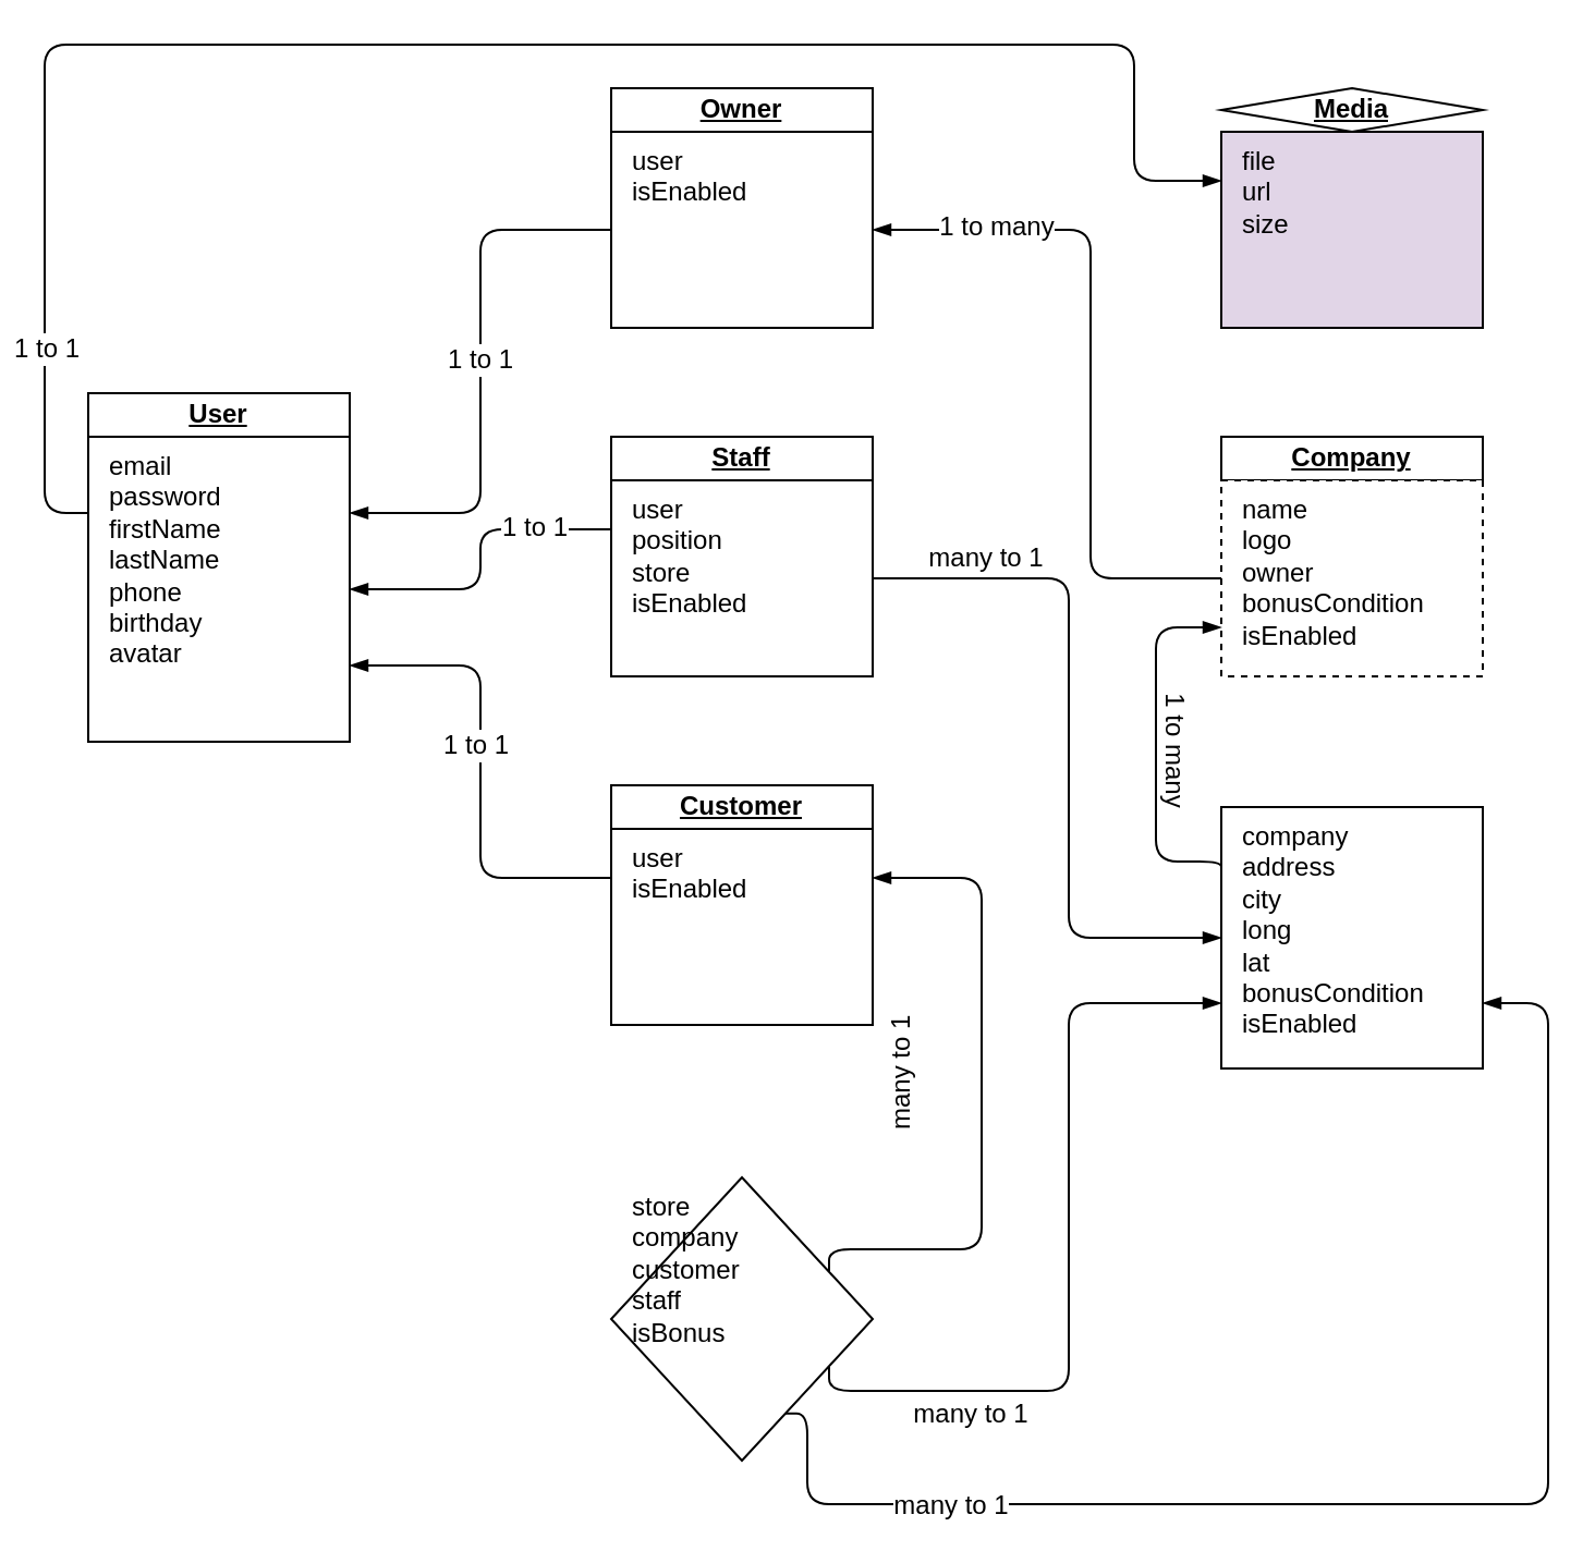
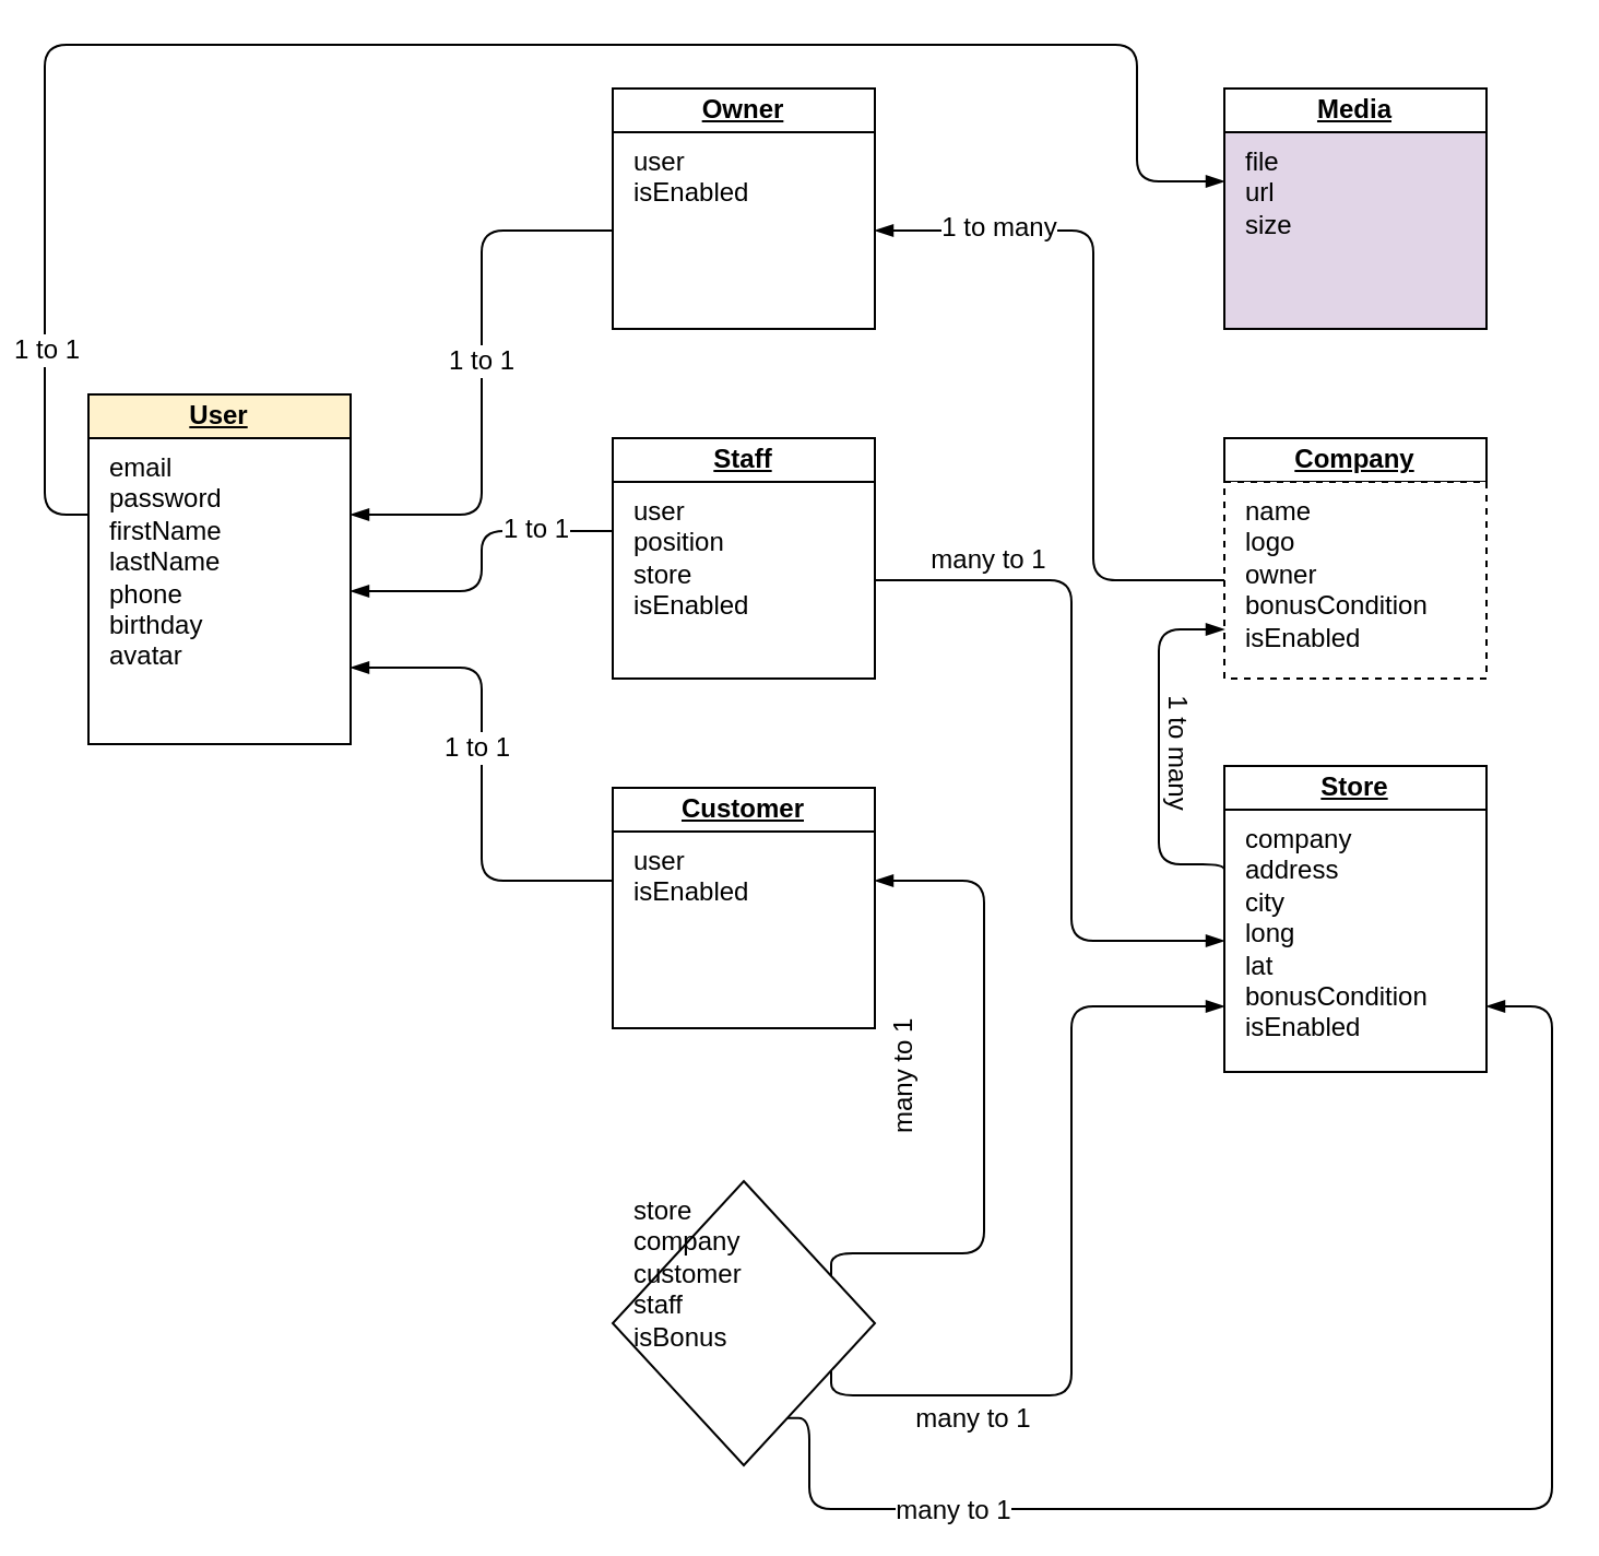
- <mxCell id="15" value="Media" style="rhombus;whiteSpace=wrap;html=1;fontStyle=5;" vertex="1" parent="14"><mxGeometry width="120" height="20" as="geometry" /></mxCell>
+ <mxCell id="15" value="Media" style="rounded=0;whiteSpace=wrap;html=1;fontStyle=5" vertex="1" parent="14"><mxGeometry width="120" height="20" as="geometry" /></mxCell>
- <mxCell id="3" value="User" style="rounded=0;whiteSpace=wrap;html=1;fontStyle=5" vertex="1" parent="2"><mxGeometry width="120" height="20" as="geometry" /></mxCell>
+ <mxCell id="3" value="User" style="rounded=0;whiteSpace=wrap;html=1;fontStyle=5;fillColor=#fff2cc;" vertex="1" parent="2"><mxGeometry width="120" height="20" as="geometry" /></mxCell>
+ <mxCell id="21" value="Store" style="rounded=0;whiteSpace=wrap;html=1;fontStyle=5" vertex="1" parent="20"><mxGeometry width="120" height="20" as="geometry" /></mxCell>
